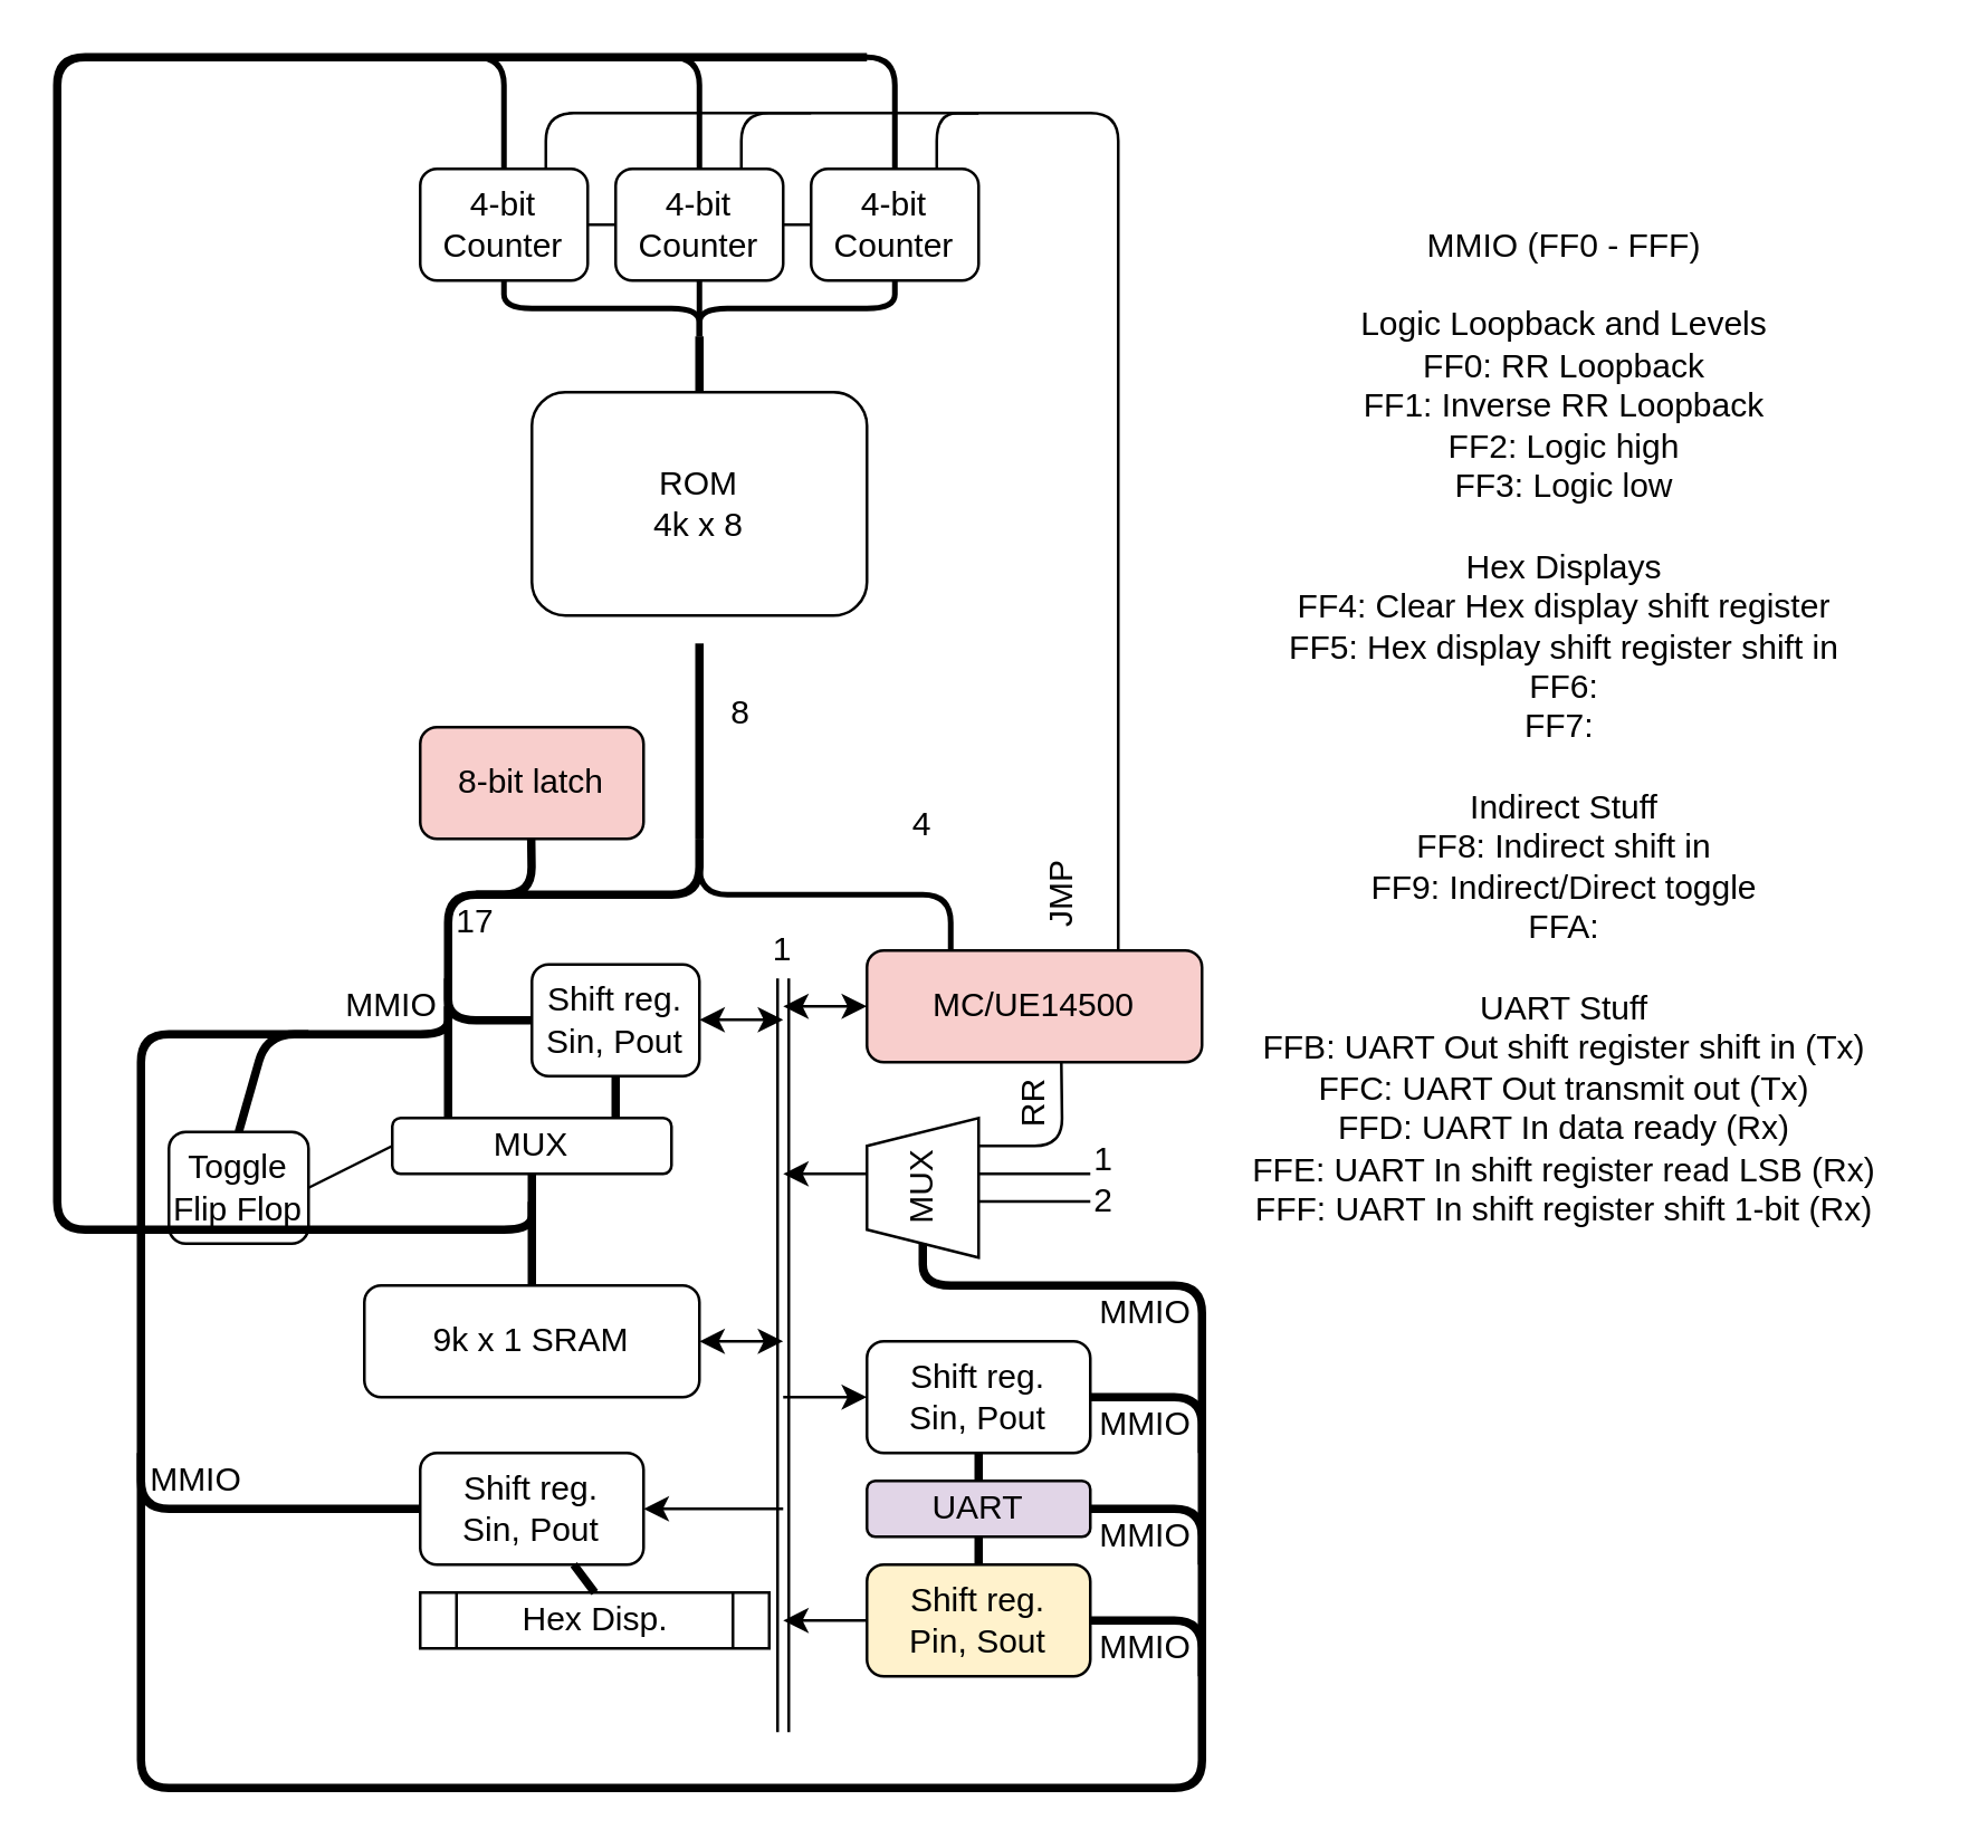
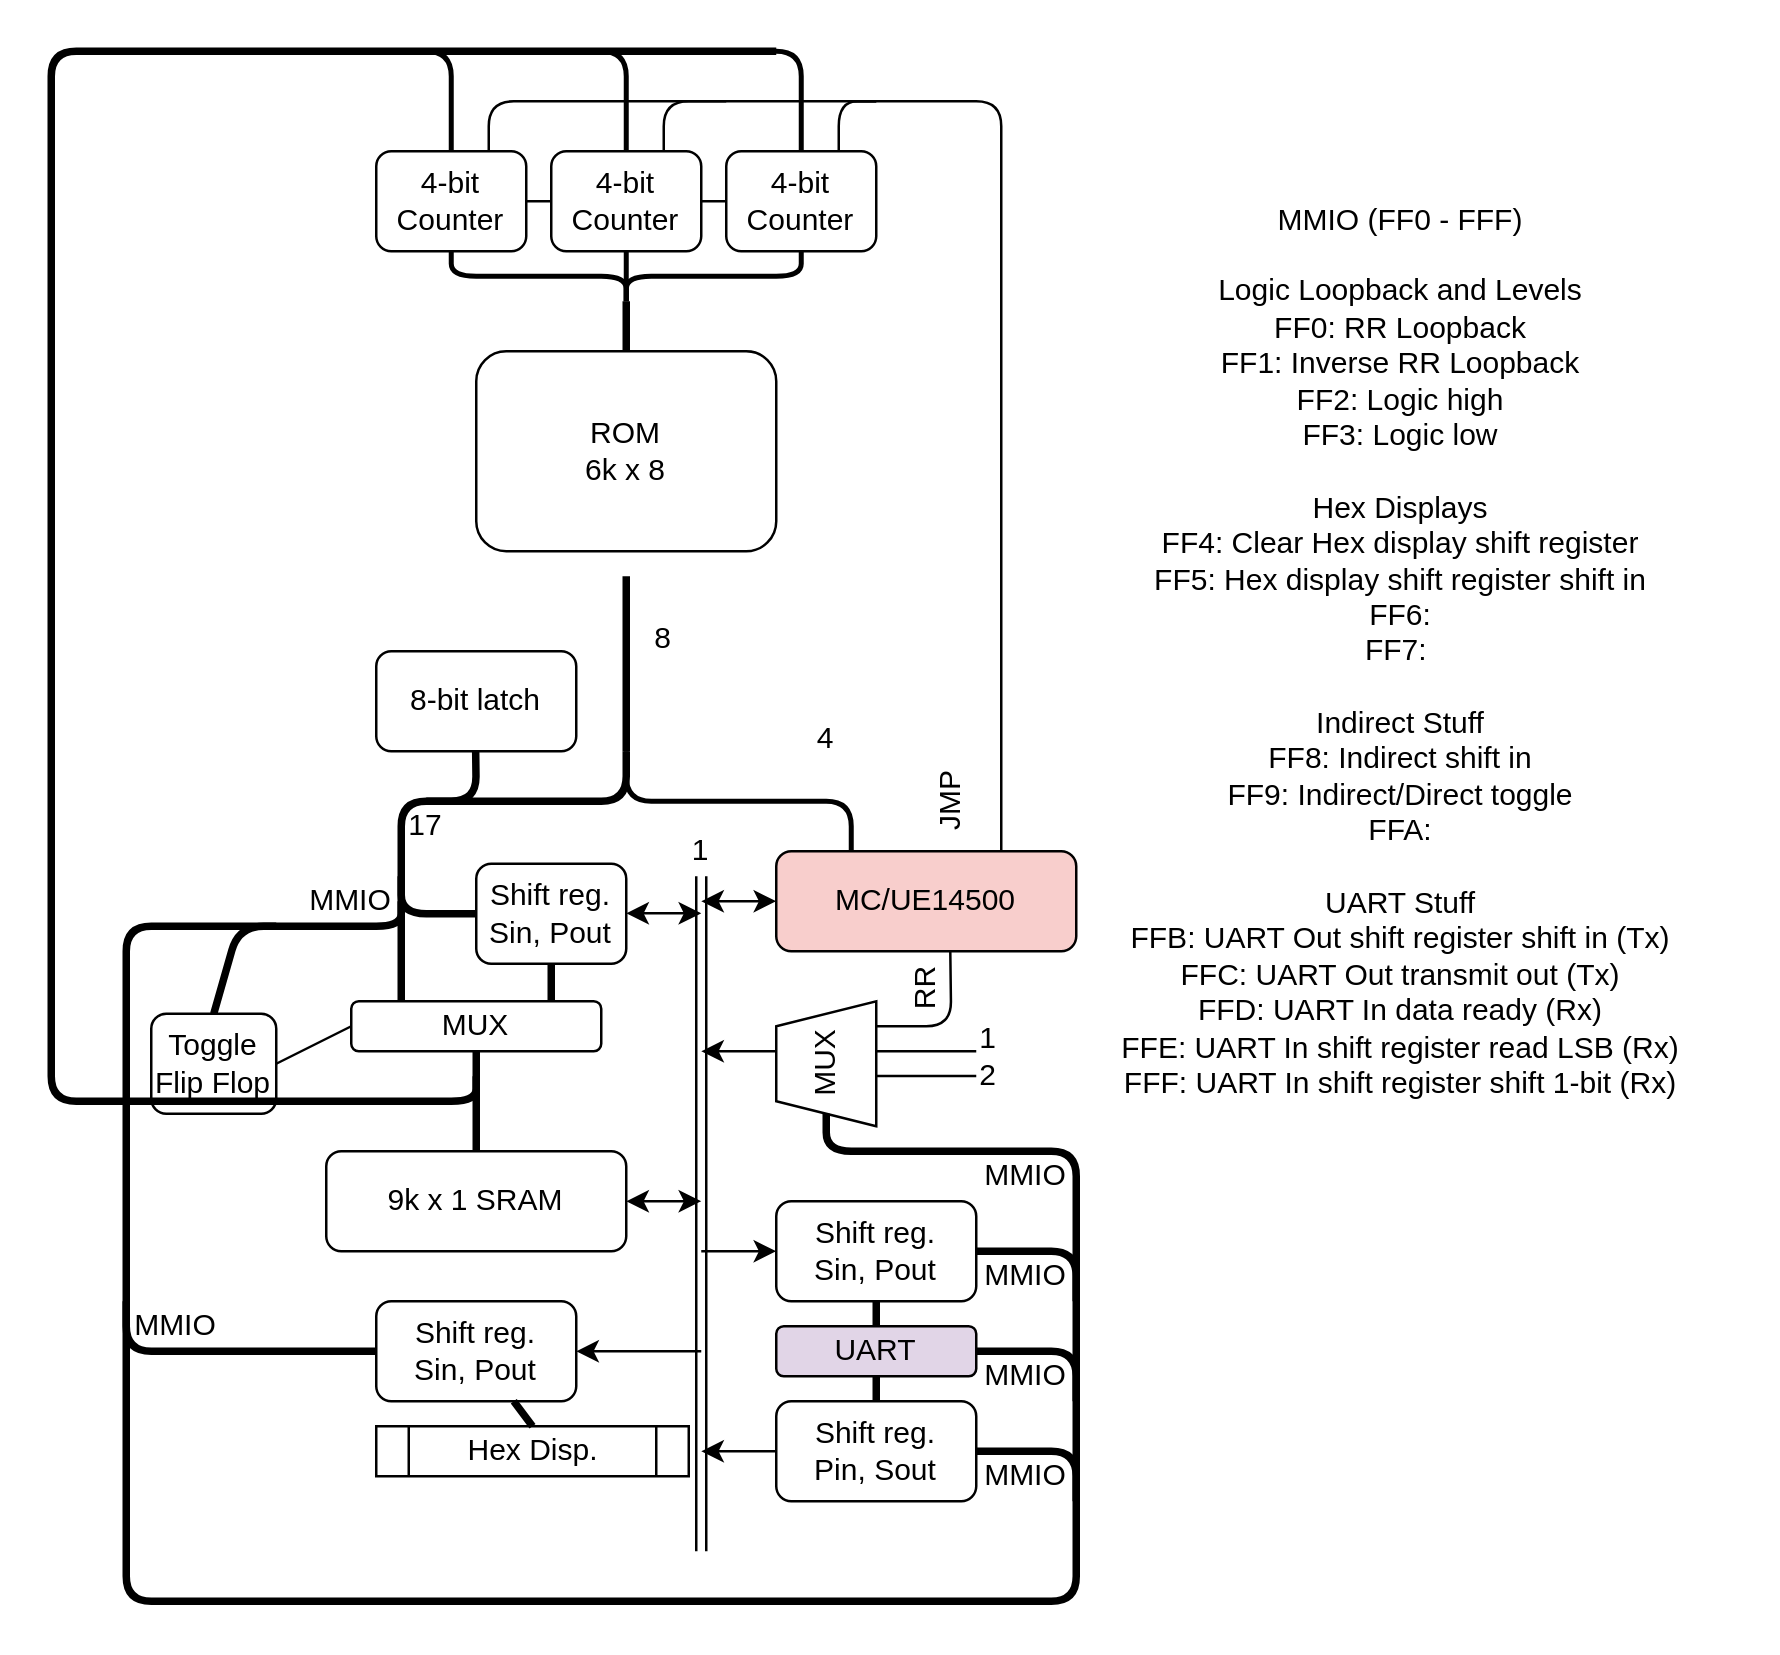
- <mxCell id="2" value="ROM&lt;br&gt;4k x 8" style="rounded=1;whiteSpace=wrap;html=1;" parent="1" vertex="1"><mxGeometry x="190" y="140" width="120" height="80" as="geometry" /></mxCell>
+ <mxCell id="2" value="ROM&lt;br&gt;6k x 8" style="rounded=1;whiteSpace=wrap;html=1;" parent="1" vertex="1"><mxGeometry x="190" y="140" width="120" height="80" as="geometry" /></mxCell>
- <mxCell id="3" value="8-bit latch" style="rounded=1;whiteSpace=wrap;html=1;fillColor=#f8cecc;" parent="1" vertex="1"><mxGeometry x="150" y="260" width="80" height="40" as="geometry" /></mxCell>
+ <mxCell id="3" value="8-bit latch" style="rounded=1;whiteSpace=wrap;html=1;" parent="1" vertex="1"><mxGeometry x="150" y="260" width="80" height="40" as="geometry" /></mxCell>
- <mxCell id="38" value="Shift reg.&lt;br&gt;Pin, Sout" style="rounded=1;whiteSpace=wrap;html=1;fillColor=#fff2cc;" parent="1" vertex="1"><mxGeometry x="310" y="560" width="80" height="40" as="geometry" /></mxCell>
+ <mxCell id="38" value="Shift reg.&lt;br&gt;Pin, Sout" style="rounded=1;whiteSpace=wrap;html=1;" parent="1" vertex="1"><mxGeometry x="310" y="560" width="80" height="40" as="geometry" /></mxCell>
